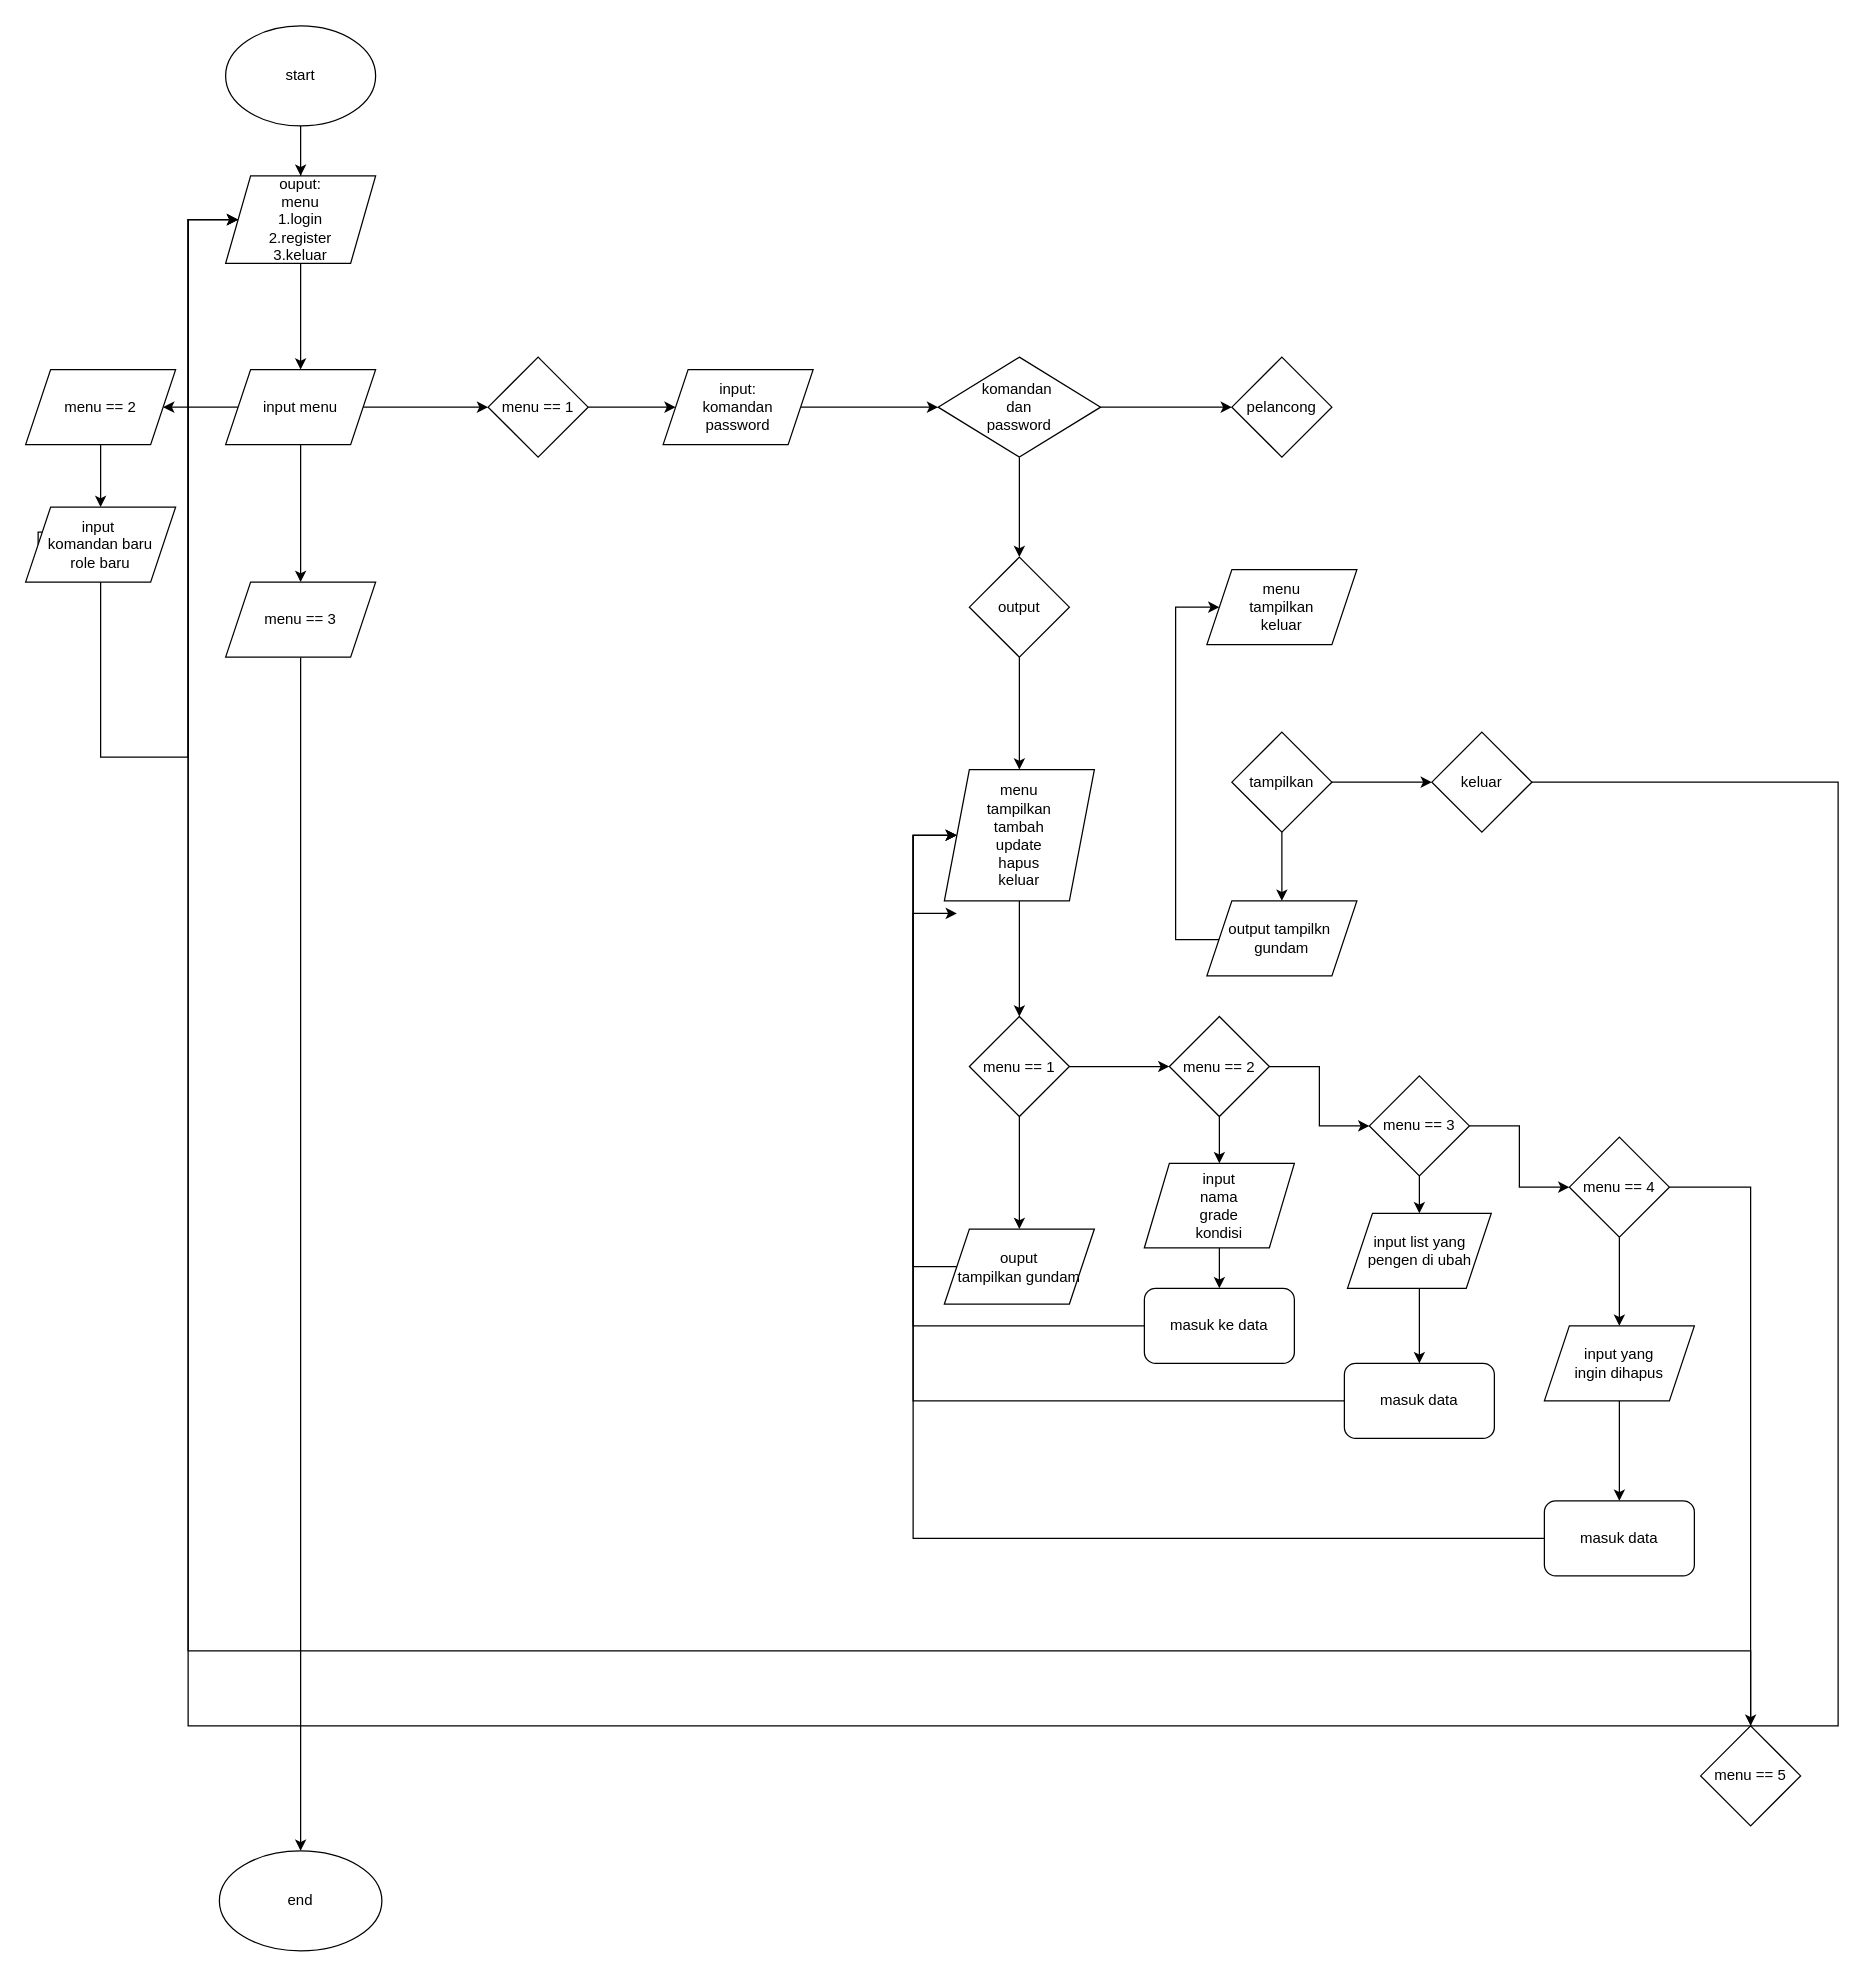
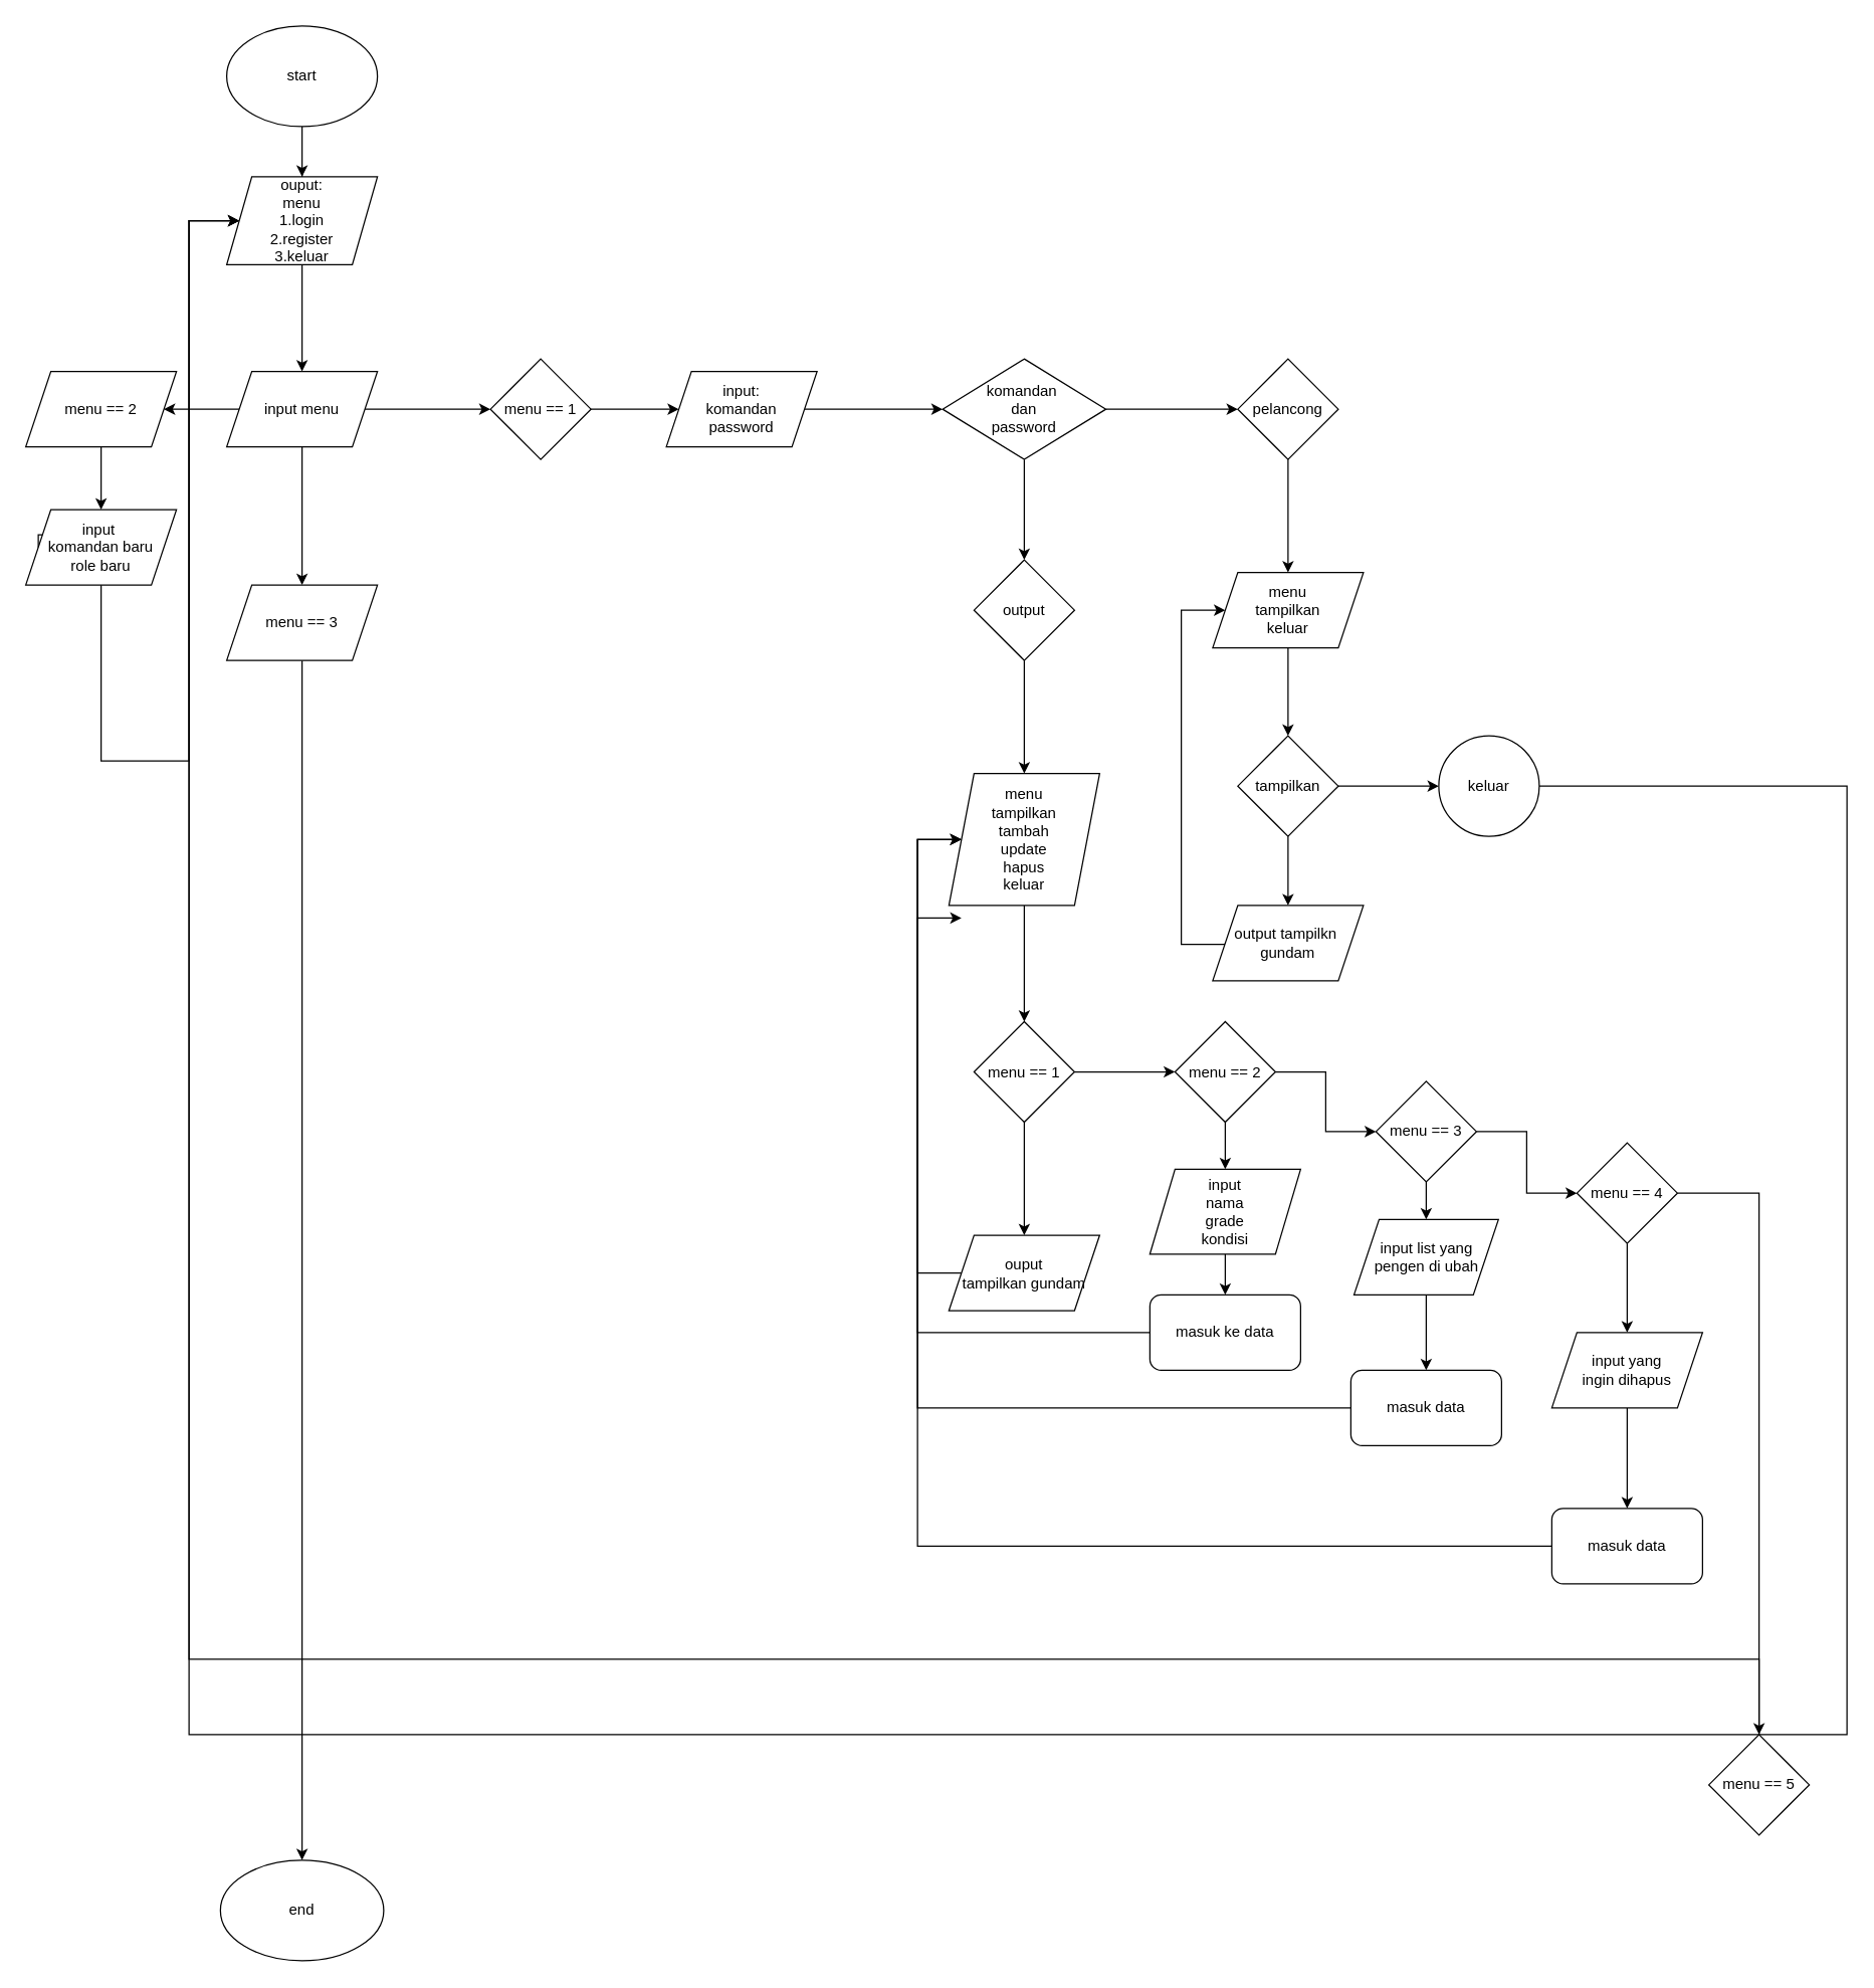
+ <mxCell id="53" value="" style="edgeStyle=orthogonalEdgeStyle;rounded=0;orthogonalLoop=1;jettySize=auto;html=1;" parent="1" source="54" target="56" edge="1"><mxGeometry relative="1" as="geometry" /></mxCell>
+ <mxCell id="55" value="" style="edgeStyle=orthogonalEdgeStyle;rounded=0;orthogonalLoop=1;jettySize=auto;html=1;" parent="1" source="56" target="59" edge="1"><mxGeometry relative="1" as="geometry" /></mxCell>
- <mxCell id="63" value="keluar" style="rhombus;whiteSpace=wrap;html=1;" parent="1" vertex="1"><mxGeometry x="1145" y="585" width="80" height="80" as="geometry" /></mxCell>
+ <mxCell id="63" value="keluar" style="ellipse;whiteSpace=wrap;html=1;" parent="1" vertex="1"><mxGeometry x="1145" y="585" width="80" height="80" as="geometry" /></mxCell>
